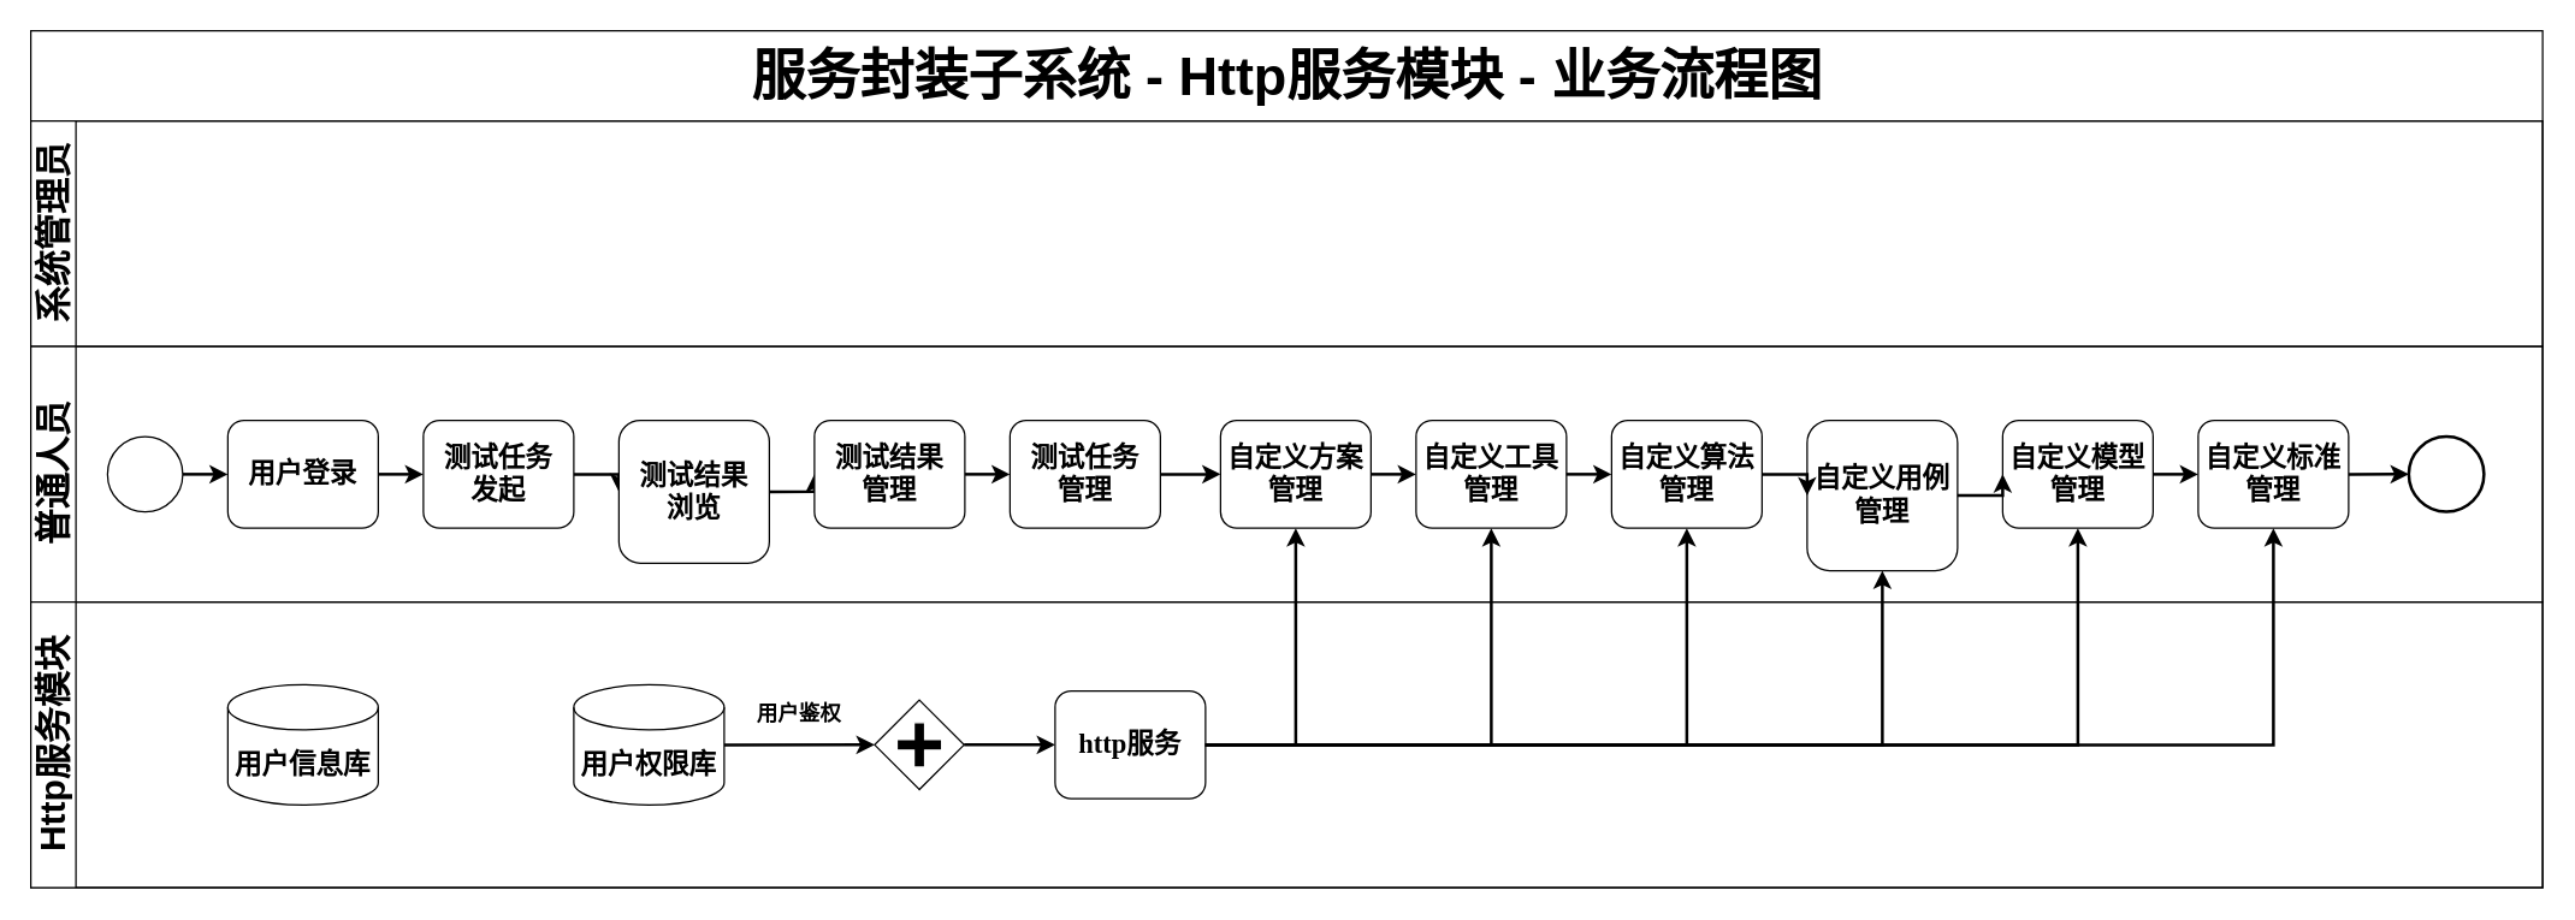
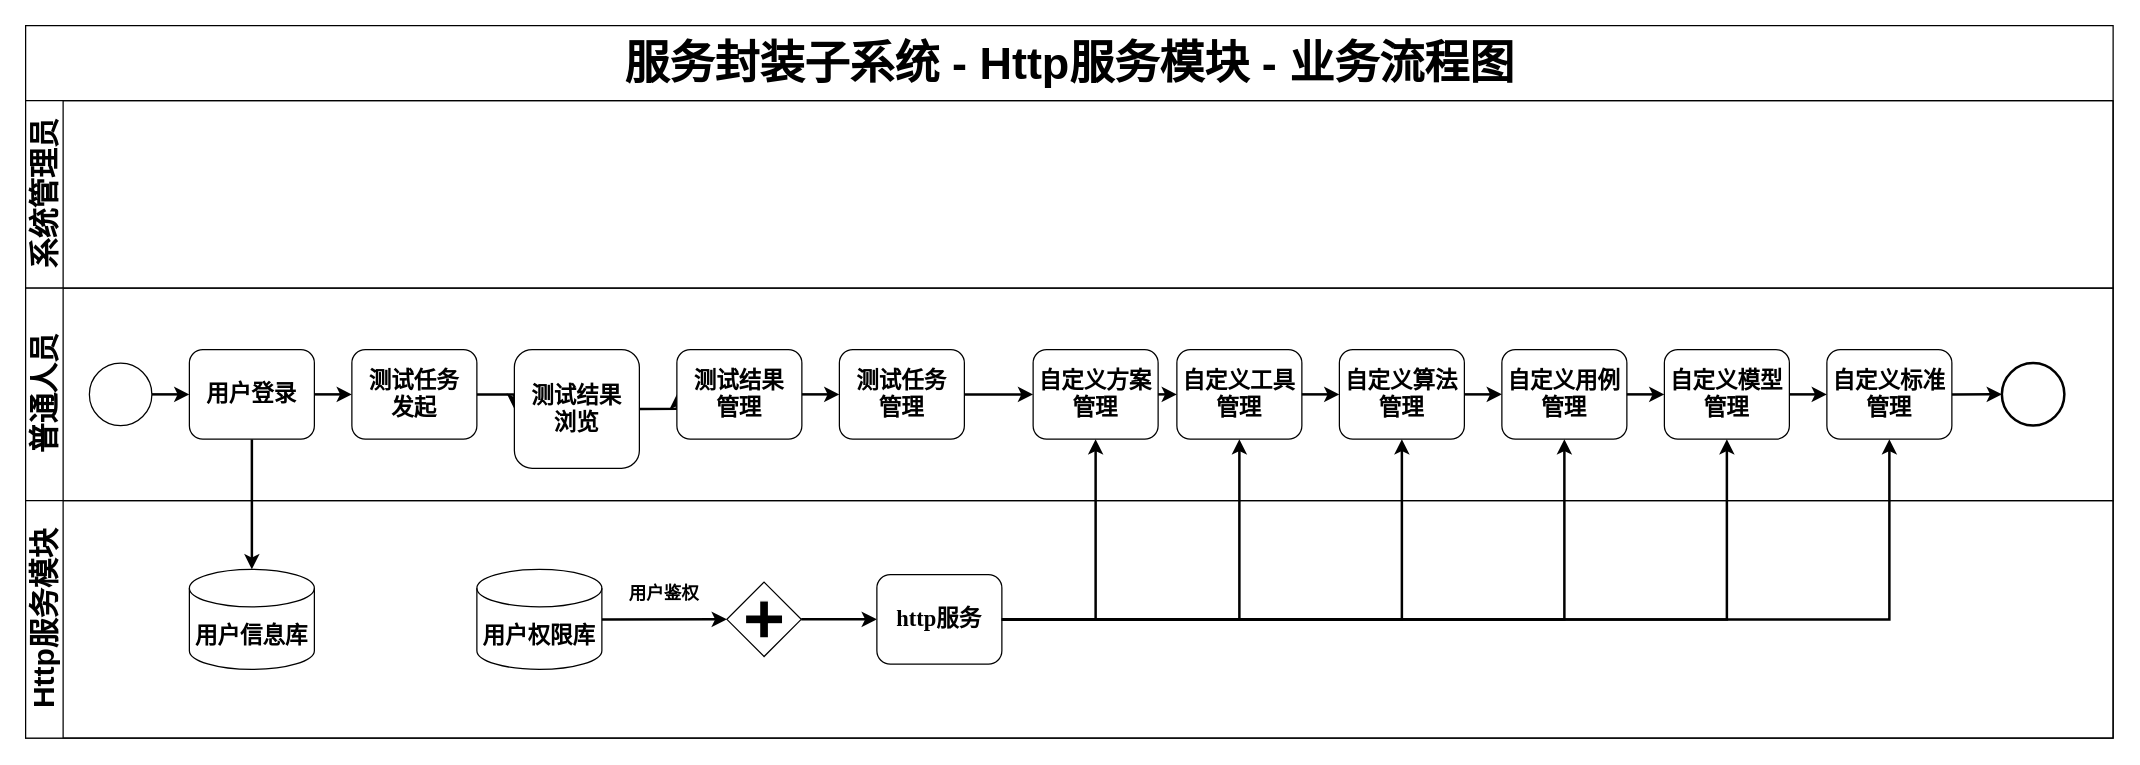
- <mxCell id="18" value="&lt;span style=&quot;font-size: 18px&quot;&gt;&lt;b&gt;自定义方案&lt;br&gt;管理&lt;br&gt;&lt;/b&gt;&lt;/span&gt;" style="rounded=1;whiteSpace=wrap;html=1;shadow=0;labelBackgroundColor=none;strokeWidth=1;fontFamily=Verdana;fontSize=8;align=center;" parent="5" vertex="1"><mxGeometry x="791" y="49.12" width="100" height="71.75" as="geometry" /></mxCell>
+ <mxCell id="18" value="&lt;span style=&quot;font-size: 18px&quot;&gt;&lt;b&gt;自定义方案&lt;br&gt;管理&lt;br&gt;&lt;/b&gt;&lt;/span&gt;" style="rounded=1;whiteSpace=wrap;html=1;shadow=0;labelBackgroundColor=none;strokeWidth=1;fontFamily=Verdana;fontSize=8;align=center;" parent="5" vertex="1"><mxGeometry x="806" y="49.12" width="100" height="71.75" as="geometry" /></mxCell>
- <mxCell id="23" value="&lt;b style=&quot;font-size: 18px&quot;&gt;自定义用例&lt;br&gt;管理&lt;/b&gt;&lt;span style=&quot;font-size: 18px&quot;&gt;&lt;b&gt;&lt;br&gt;&lt;/b&gt;&lt;/span&gt;" style="rounded=1;whiteSpace=wrap;html=1;shadow=0;labelBackgroundColor=none;strokeWidth=1;fontFamily=Verdana;fontSize=8;align=center;" parent="5" vertex="1"><mxGeometry x="1181" y="49.12" width="100" height="100" as="geometry" /></mxCell>
+ <mxCell id="23" value="&lt;b style=&quot;font-size: 18px&quot;&gt;自定义用例&lt;br&gt;管理&lt;/b&gt;&lt;span style=&quot;font-size: 18px&quot;&gt;&lt;b&gt;&lt;br&gt;&lt;/b&gt;&lt;/span&gt;" style="rounded=1;whiteSpace=wrap;html=1;shadow=0;labelBackgroundColor=none;strokeWidth=1;fontFamily=Verdana;fontSize=8;align=center;" parent="5" vertex="1"><mxGeometry x="1181" y="49.12" width="100" height="71.75" as="geometry" /></mxCell>
+ <mxCell id="3" style="edgeStyle=orthogonalEdgeStyle;rounded=0;orthogonalLoop=1;jettySize=auto;html=1;exitX=0.5;exitY=1;exitDx=0;exitDy=0;entryX=0.5;entryY=0;entryDx=0;entryDy=0;entryPerimeter=0;strokeWidth=2;" parent="2" source="9" target="32" edge="1"><mxGeometry relative="1" as="geometry" /></mxCell>
